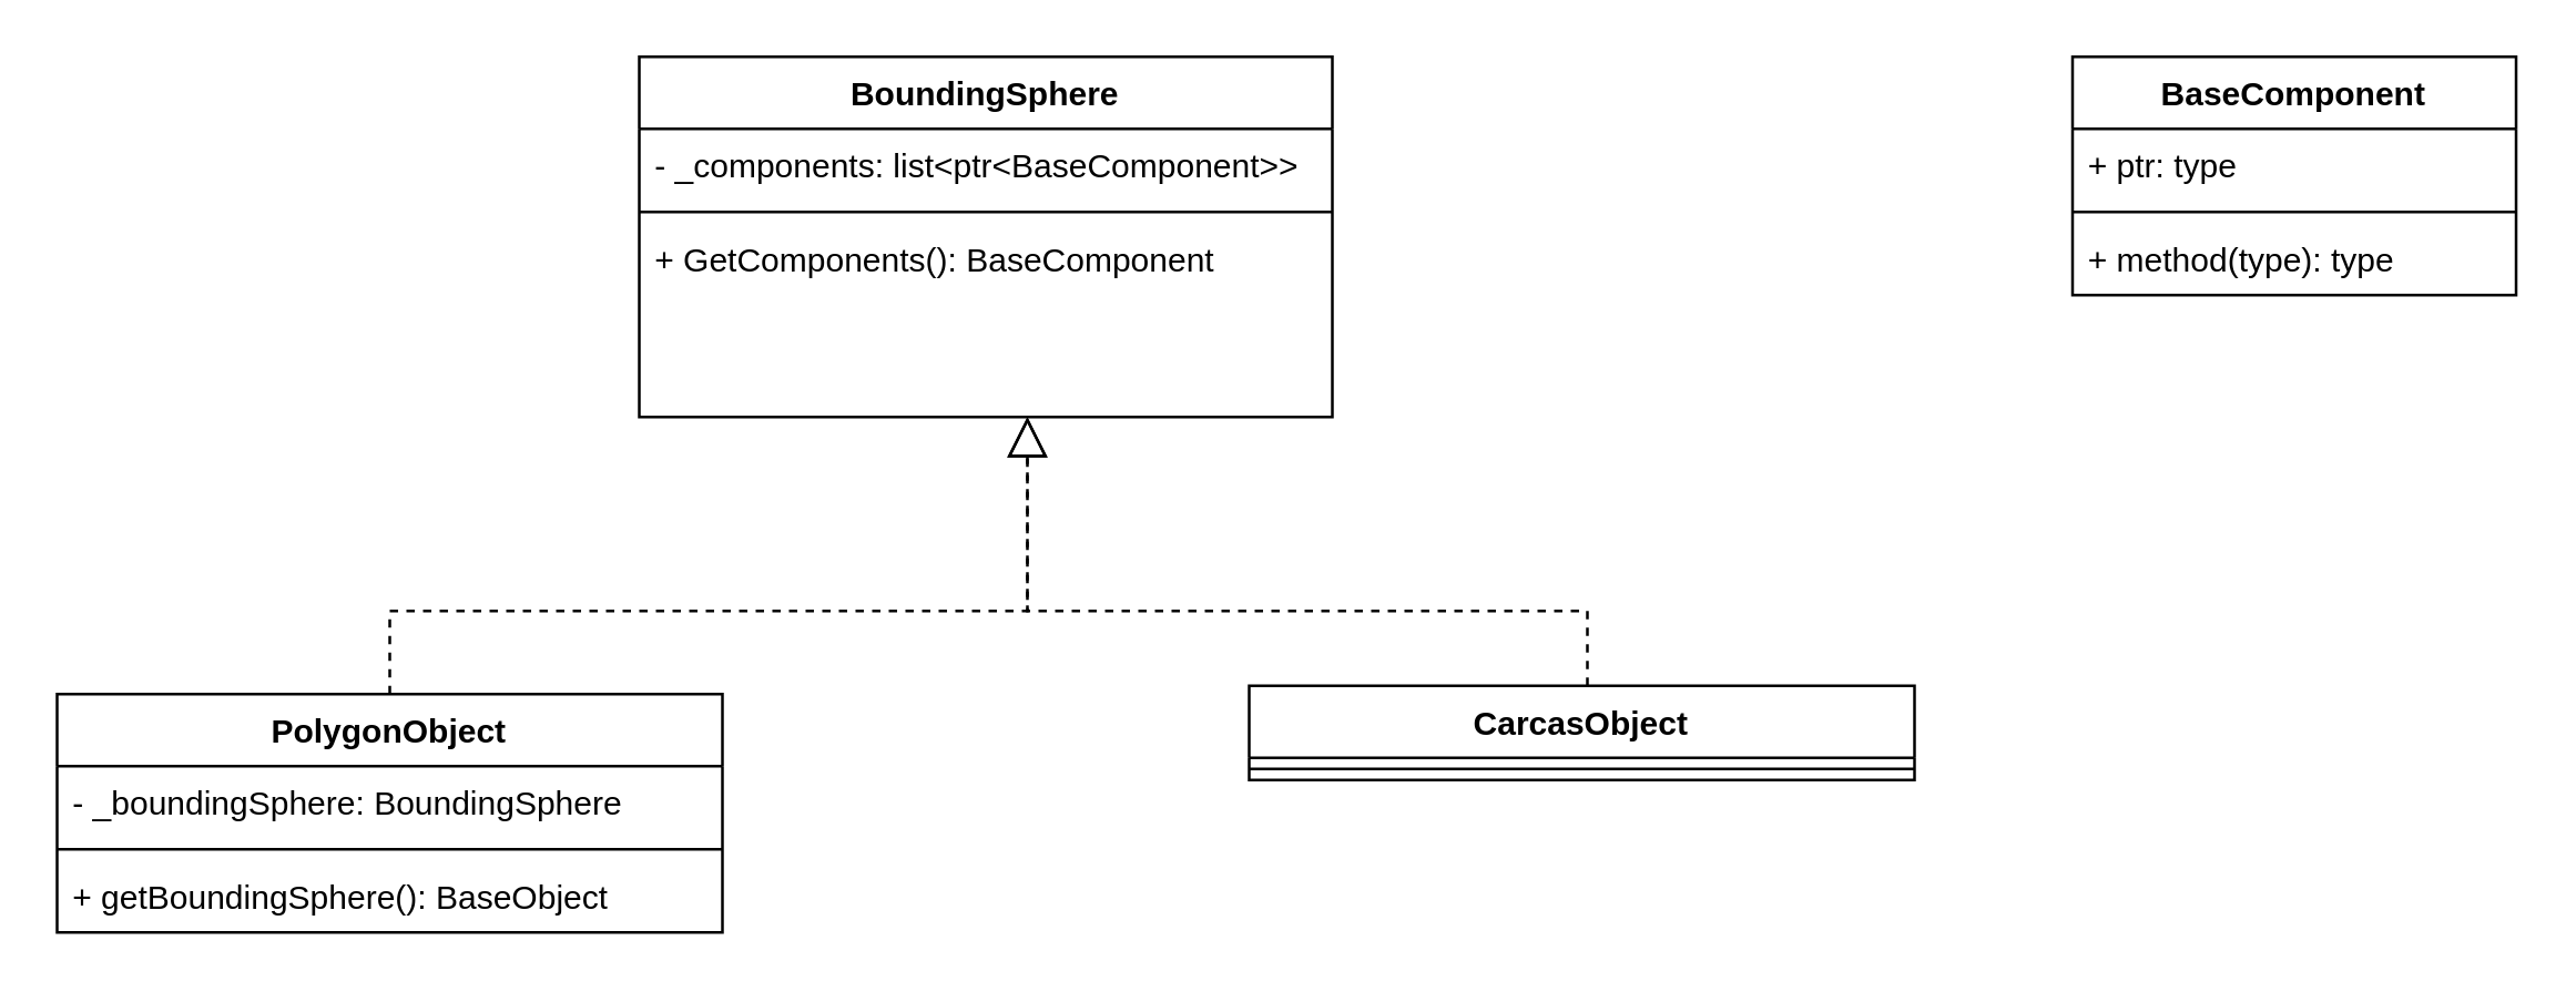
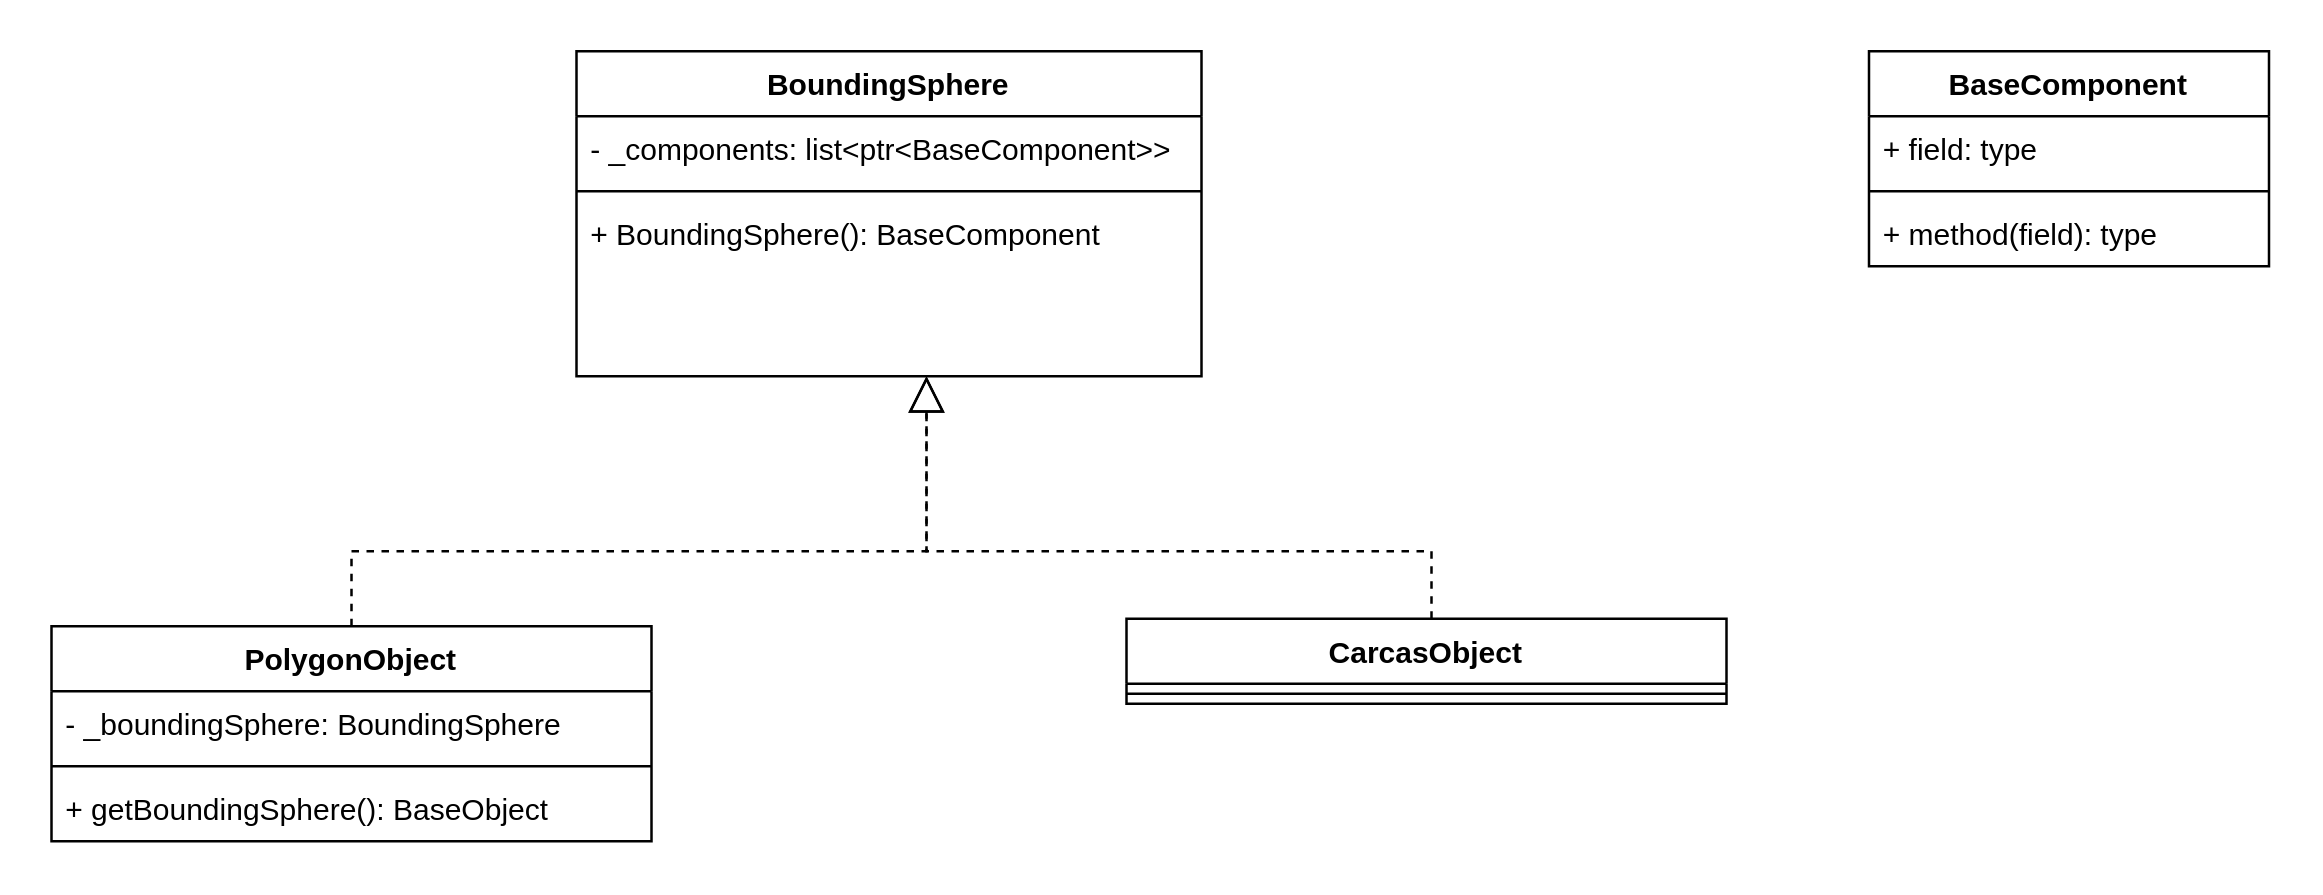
- <mxCell id="15" value="+ ptr: type" style="text;strokeColor=none;fillColor=none;align=left;verticalAlign=top;spacingLeft=4;spacingRight=4;overflow=hidden;rotatable=0;points=[[0,0.5],[1,0.5]];portConstraint=eastwest;whiteSpace=wrap;html=1;" vertex="1" parent="14"><mxGeometry y="26" width="160" height="26" as="geometry" /></mxCell>
+ <mxCell id="15" value="+ field: type" style="text;strokeColor=none;fillColor=none;align=left;verticalAlign=top;spacingLeft=4;spacingRight=4;overflow=hidden;rotatable=0;points=[[0,0.5],[1,0.5]];portConstraint=eastwest;whiteSpace=wrap;html=1;" vertex="1" parent="14"><mxGeometry y="26" width="160" height="26" as="geometry" /></mxCell>
- <mxCell id="5" value="+ GetComponents(): BaseComponent" style="text;strokeColor=none;fillColor=none;align=left;verticalAlign=top;spacingLeft=4;spacingRight=4;overflow=hidden;rotatable=0;points=[[0,0.5],[1,0.5]];portConstraint=eastwest;whiteSpace=wrap;html=1;" vertex="1" parent="2"><mxGeometry y="60" width="250" height="70" as="geometry" /></mxCell>
+ <mxCell id="5" value="+ BoundingSphere(): BaseComponent" style="text;strokeColor=none;fillColor=none;align=left;verticalAlign=top;spacingLeft=4;spacingRight=4;overflow=hidden;rotatable=0;points=[[0,0.5],[1,0.5]];portConstraint=eastwest;whiteSpace=wrap;html=1;" vertex="1" parent="2"><mxGeometry y="60" width="250" height="70" as="geometry" /></mxCell>
- <mxCell id="17" value="+ method(type): type" style="text;strokeColor=none;fillColor=none;align=left;verticalAlign=top;spacingLeft=4;spacingRight=4;overflow=hidden;rotatable=0;points=[[0,0.5],[1,0.5]];portConstraint=eastwest;whiteSpace=wrap;html=1;" vertex="1" parent="14"><mxGeometry y="60" width="160" height="26" as="geometry" /></mxCell>
+ <mxCell id="17" value="+ method(field): type" style="text;strokeColor=none;fillColor=none;align=left;verticalAlign=top;spacingLeft=4;spacingRight=4;overflow=hidden;rotatable=0;points=[[0,0.5],[1,0.5]];portConstraint=eastwest;whiteSpace=wrap;html=1;" vertex="1" parent="14"><mxGeometry y="60" width="160" height="26" as="geometry" /></mxCell>
